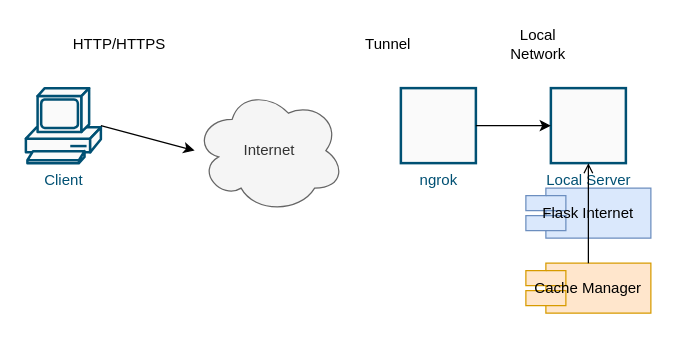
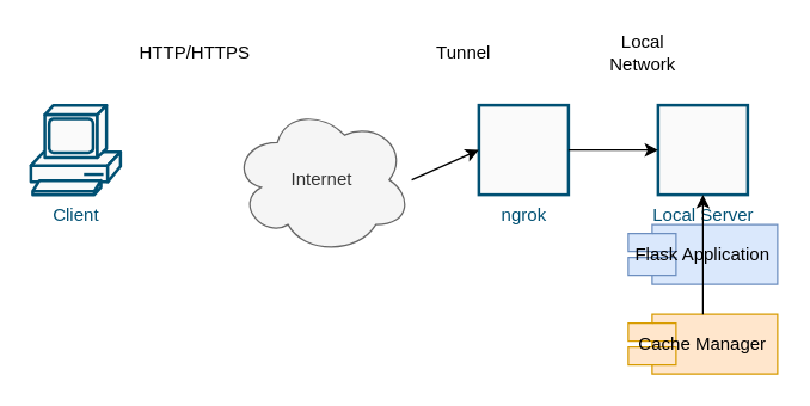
- <mxCell id="12" value="HTTP/HTTPS" style="text;html=1;strokeColor=none;fillColor=none;align=center;verticalAlign=middle;whiteSpace=wrap;rounded=0;" vertex="1" parent="1"><mxGeometry x="65" y="20" width="60" height="30" as="geometry" /></mxCell>
+ <mxCell id="12" value="HTTP/HTTPS" style="text;html=1;strokeColor=none;fillColor=none;align=center;verticalAlign=middle;whiteSpace=wrap;rounded=0;" vertex="1" parent="1"><mxGeometry x="100" y="20" width="60" height="30" as="geometry" /></mxCell>
- <mxCell id="8" value="" style="endArrow=classic;html=1;exitX=1;exitY=0.5;exitDx=0;exitDy=0;entryX=0;entryY=0.5;entryDx=0;entryDy=0;" edge="1" parent="1" source="2" target="3"><mxGeometry width="50" height="50" relative="1" as="geometry"><mxPoint x="370" y="290" as="sourcePoint" /><mxPoint x="420" y="290" as="targetPoint" /></mxGeometry></mxCell>
+ <mxCell id="9" value="" style="endArrow=classic;html=1;exitX=1;exitY=0.5;exitDx=0;exitDy=0;entryX=0;entryY=0.5;entryDx=0;entryDy=0;" edge="1" parent="1" source="3" target="4"><mxGeometry width="50" height="50" relative="1" as="geometry"><mxPoint x="370" y="290" as="sourcePoint" /><mxPoint x="420" y="290" as="targetPoint" /></mxGeometry></mxCell>
- <mxCell id="11" value="" style="endArrow=open;html=1;exitX=0.5;exitY=0;exitDx=0;exitDy=0;entryX=0.5;entryY=1;entryDx=0;entryDy=0;" edge="1" parent="1" source="7" target="5"><mxGeometry width="50" height="50" relative="1" as="geometry"><mxPoint x="370" y="290" as="sourcePoint" /><mxPoint x="420" y="290" as="targetPoint" /></mxGeometry></mxCell>
+ <mxCell id="11" value="" style="endArrow=classic;html=1;exitX=0.5;exitY=0;exitDx=0;exitDy=0;entryX=0.5;entryY=1;entryDx=0;entryDy=0;" edge="1" parent="1" source="7" target="5"><mxGeometry width="50" height="50" relative="1" as="geometry"><mxPoint x="370" y="290" as="sourcePoint" /><mxPoint x="420" y="290" as="targetPoint" /></mxGeometry></mxCell>
- <mxCell id="6" value="Flask Internet" style="shape=component;whiteSpace=wrap;html=1;backgroundOutline=1;size=0.25;fillColor=#dae8fc;strokeColor=#6c8ebf;" vertex="1" parent="1"><mxGeometry x="420" y="150" width="100" height="40" as="geometry" /></mxCell>
+ <mxCell id="6" value="Flask Application" style="shape=component;whiteSpace=wrap;html=1;backgroundOutline=1;size=0.25;fillColor=#dae8fc;strokeColor=#6c8ebf;" vertex="1" parent="1"><mxGeometry x="420" y="150" width="100" height="40" as="geometry" /></mxCell>
